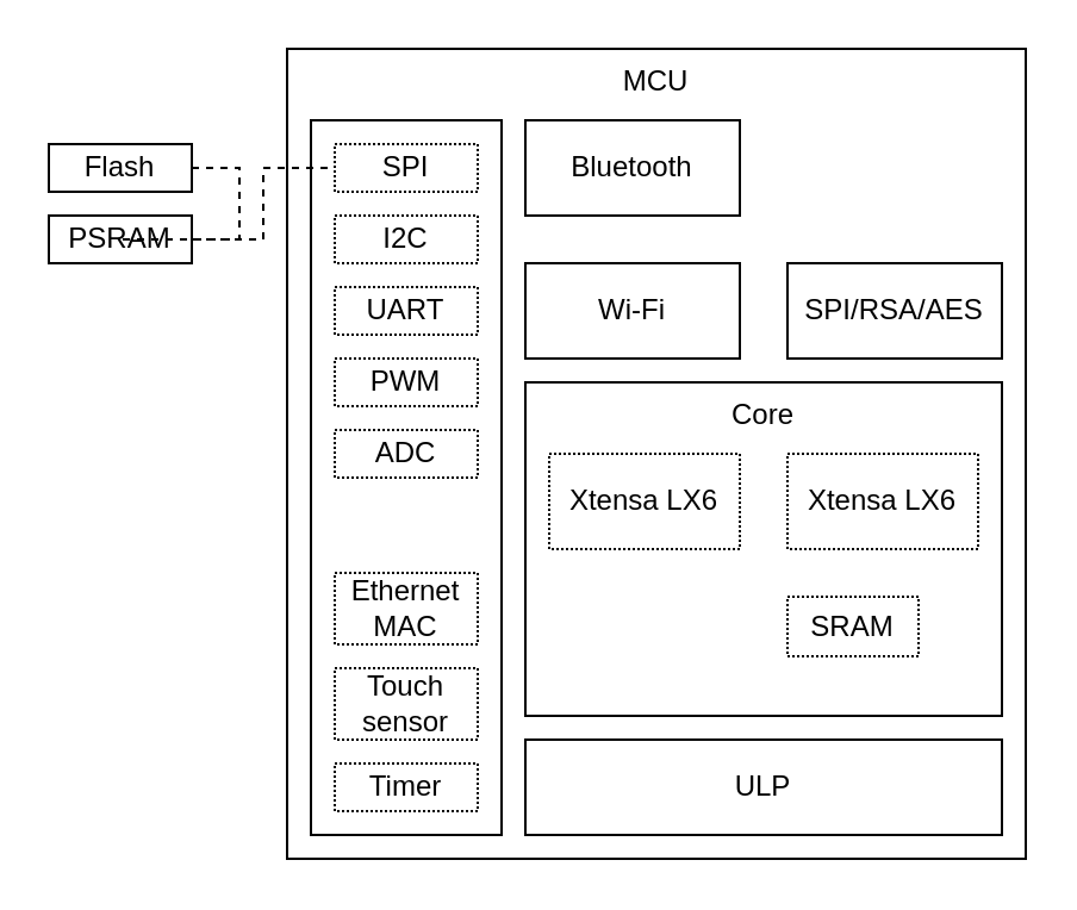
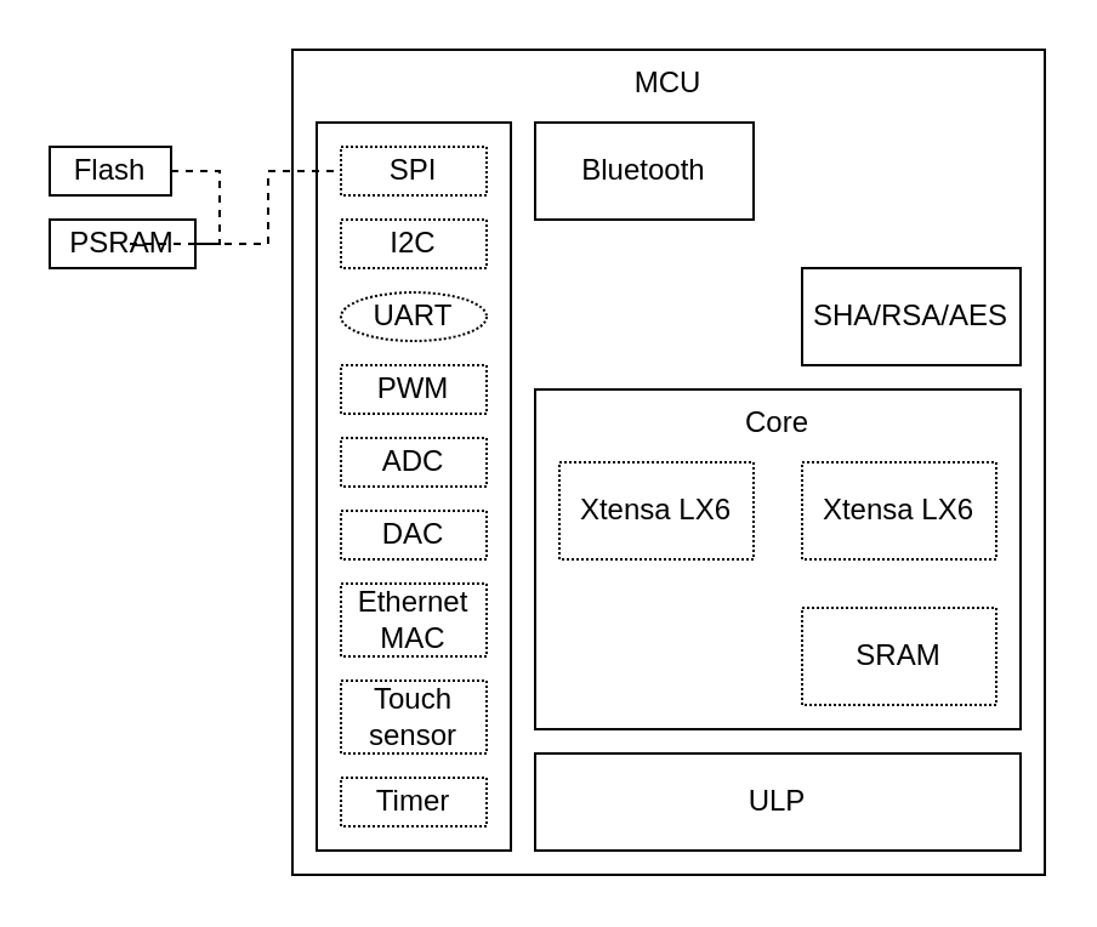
- <mxCell id="22" value="Flash" style="rounded=0;whiteSpace=wrap;html=1;fillColor=none;" vertex="1" parent="1"><mxGeometry x="20" y="60" width="60" height="20" as="geometry" /></mxCell>
+ <mxCell id="22" value="Flash" style="rounded=0;whiteSpace=wrap;html=1;fillColor=none;" vertex="1" parent="1"><mxGeometry x="20" y="60" width="50" height="20" as="geometry" /></mxCell>
- <mxCell id="11" value="UART" style="rounded=0;whiteSpace=wrap;html=1;fillColor=none;dashed=1;dashPattern=1 1;" vertex="1" parent="1"><mxGeometry x="140" y="120" width="60" height="20" as="geometry" /></mxCell>
+ <mxCell id="11" value="UART" style="ellipse;whiteSpace=wrap;html=1;fillColor=none;dashed=1;dashPattern=1 1;" vertex="1" parent="1"><mxGeometry x="140" y="120" width="60" height="20" as="geometry" /></mxCell>
- <mxCell id="9" value="Wi-Fi" style="rounded=0;whiteSpace=wrap;html=1;fillColor=none;" vertex="1" parent="1"><mxGeometry x="220" y="110" width="90" height="40" as="geometry" /></mxCell>
- <mxCell id="20" value="SPI/RSA/AES" style="rounded=0;whiteSpace=wrap;html=1;fillColor=none;" vertex="1" parent="1"><mxGeometry x="330" y="110" width="90" height="40" as="geometry" /></mxCell>
+ <mxCell id="20" value="SHA/RSA/AES" style="rounded=0;whiteSpace=wrap;html=1;fillColor=none;" vertex="1" parent="1"><mxGeometry x="330" y="110" width="90" height="40" as="geometry" /></mxCell>
+ <mxCell id="17" value="DAC" style="rounded=0;whiteSpace=wrap;html=1;fillColor=none;dashed=1;dashPattern=1 1;" vertex="1" parent="1"><mxGeometry x="140" y="210" width="60" height="20" as="geometry" /></mxCell>
- <mxCell id="7" value="SRAM" style="rounded=0;whiteSpace=wrap;html=1;fillColor=none;dashed=1;dashPattern=1 1;" vertex="1" parent="1"><mxGeometry x="330" y="250" width="55" height="25" as="geometry" /></mxCell>
+ <mxCell id="7" value="SRAM" style="rounded=0;whiteSpace=wrap;html=1;fillColor=none;dashed=1;dashPattern=1 1;" vertex="1" parent="1"><mxGeometry x="330" y="250" width="80" height="40" as="geometry" /></mxCell>
